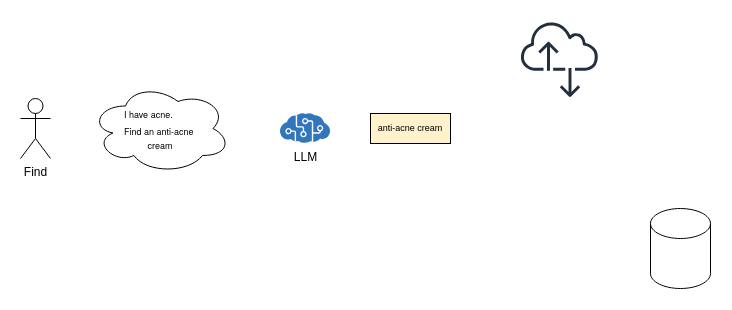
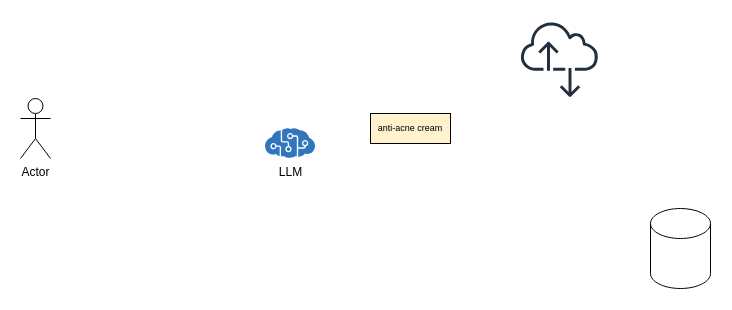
- <mxCell id="3" value="&lt;p style=&quot;margin: 0px; font-variant-numeric: normal; font-variant-east-asian: normal; font-variant-alternates: normal; font-kerning: auto; font-optical-sizing: auto; font-feature-settings: normal; font-variation-settings: normal; font-variant-position: normal; font-stretch: normal; line-height: normal; font-family: &amp;quot;Helvetica Neue&amp;quot;; text-align: start;&quot; class=&quot;p1&quot;&gt;&lt;font style=&quot;font-size: 9px;&quot;&gt;I have acne.&lt;br&gt;Find an anti-acne&amp;nbsp;&lt;/font&gt;&lt;/p&gt;&lt;span style=&quot;font-family: &amp;quot;Helvetica Neue&amp;quot;; font-size: 9px; text-align: start;&quot;&gt;cream&lt;/span&gt;" style="ellipse;shape=cloud;whiteSpace=wrap;html=1;" vertex="1" parent="1"><mxGeometry x="90" y="83" width="140" height="90" as="geometry" /></mxCell>
- <mxCell id="5" value="LLM" style="sketch=0;aspect=fixed;html=1;points=[];align=center;image;fontSize=12;image=img/lib/mscae/Cognitive_Services.svg;" vertex="1" parent="1"><mxGeometry x="280" y="113" width="50" height="30" as="geometry" /></mxCell>
+ <mxCell id="5" value="LLM" style="sketch=0;aspect=fixed;html=1;points=[];align=center;image;fontSize=12;image=img/lib/mscae/Cognitive_Services.svg;" vertex="1" parent="1"><mxGeometry x="265" y="128" width="50" height="30" as="geometry" /></mxCell>
- <mxCell id="2" value="Find" style="shape=umlActor;verticalLabelPosition=bottom;verticalAlign=top;html=1;outlineConnect=0;" vertex="1" parent="1"><mxGeometry x="20" y="98" width="30" height="60" as="geometry" /></mxCell>
+ <mxCell id="2" value="Actor" style="shape=umlActor;verticalLabelPosition=bottom;verticalAlign=top;html=1;outlineConnect=0;" vertex="1" parent="1"><mxGeometry x="20" y="98" width="30" height="60" as="geometry" /></mxCell>
